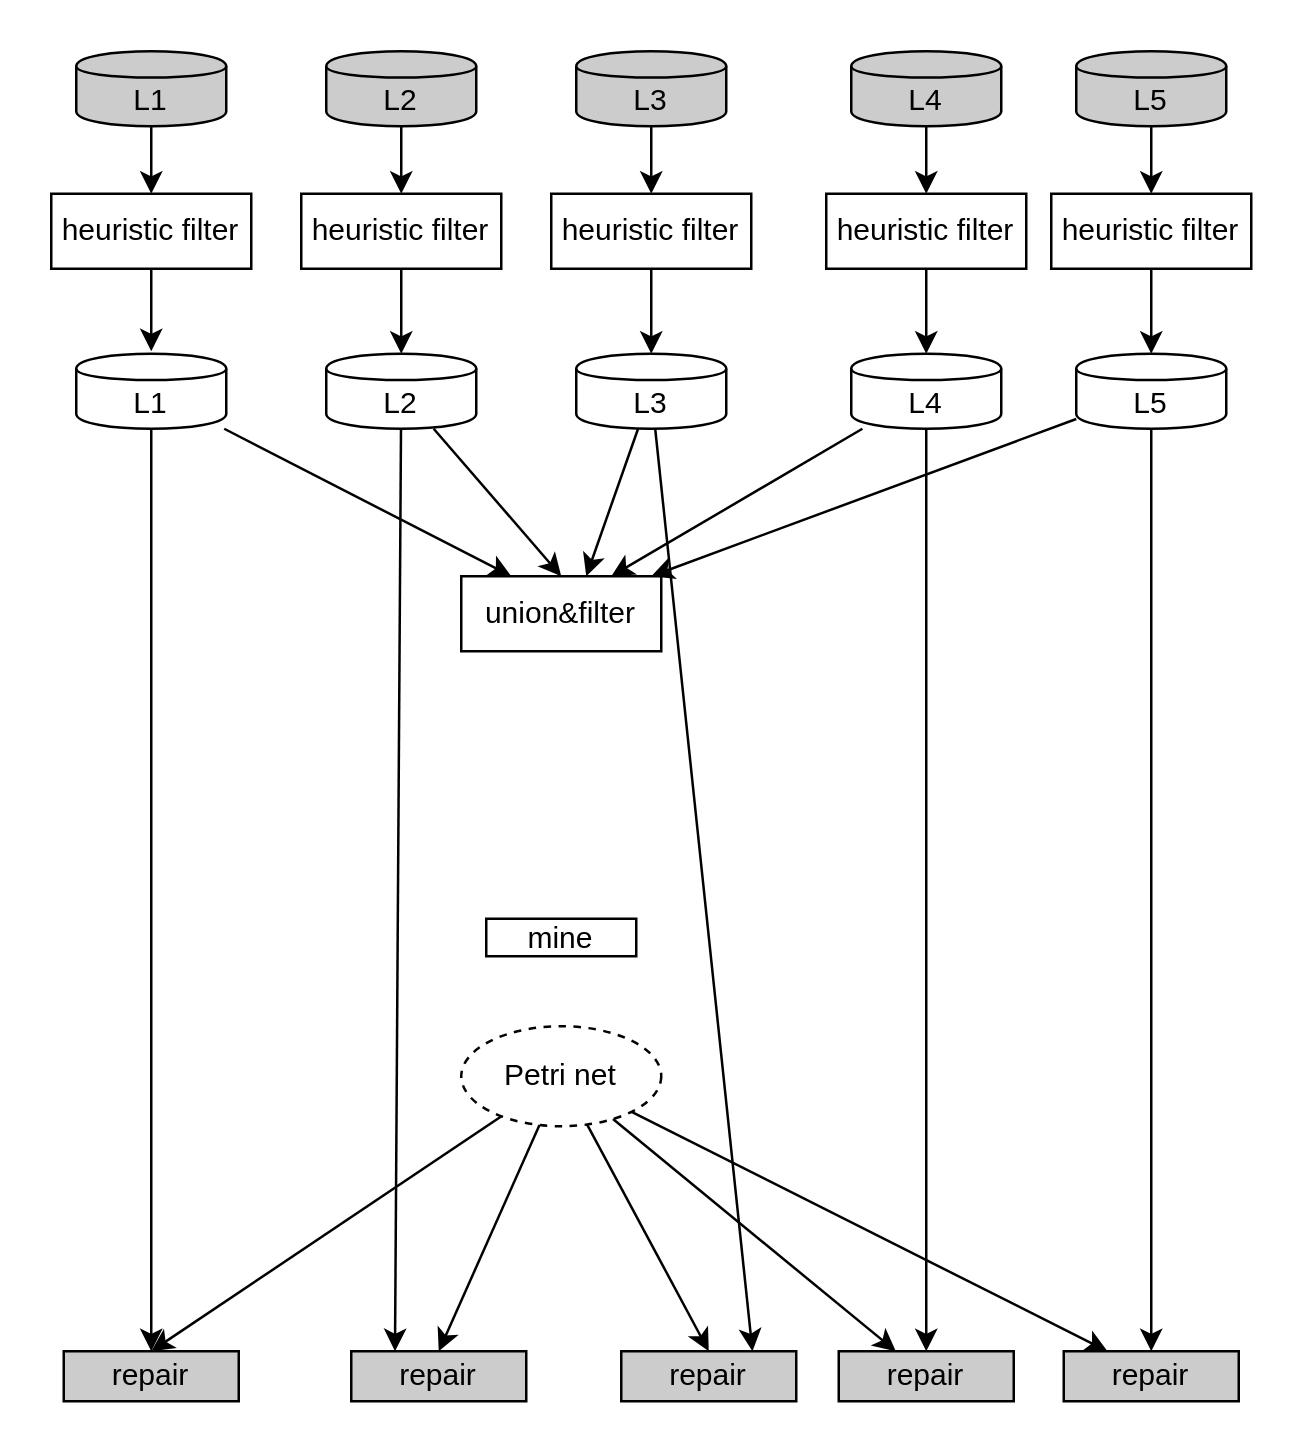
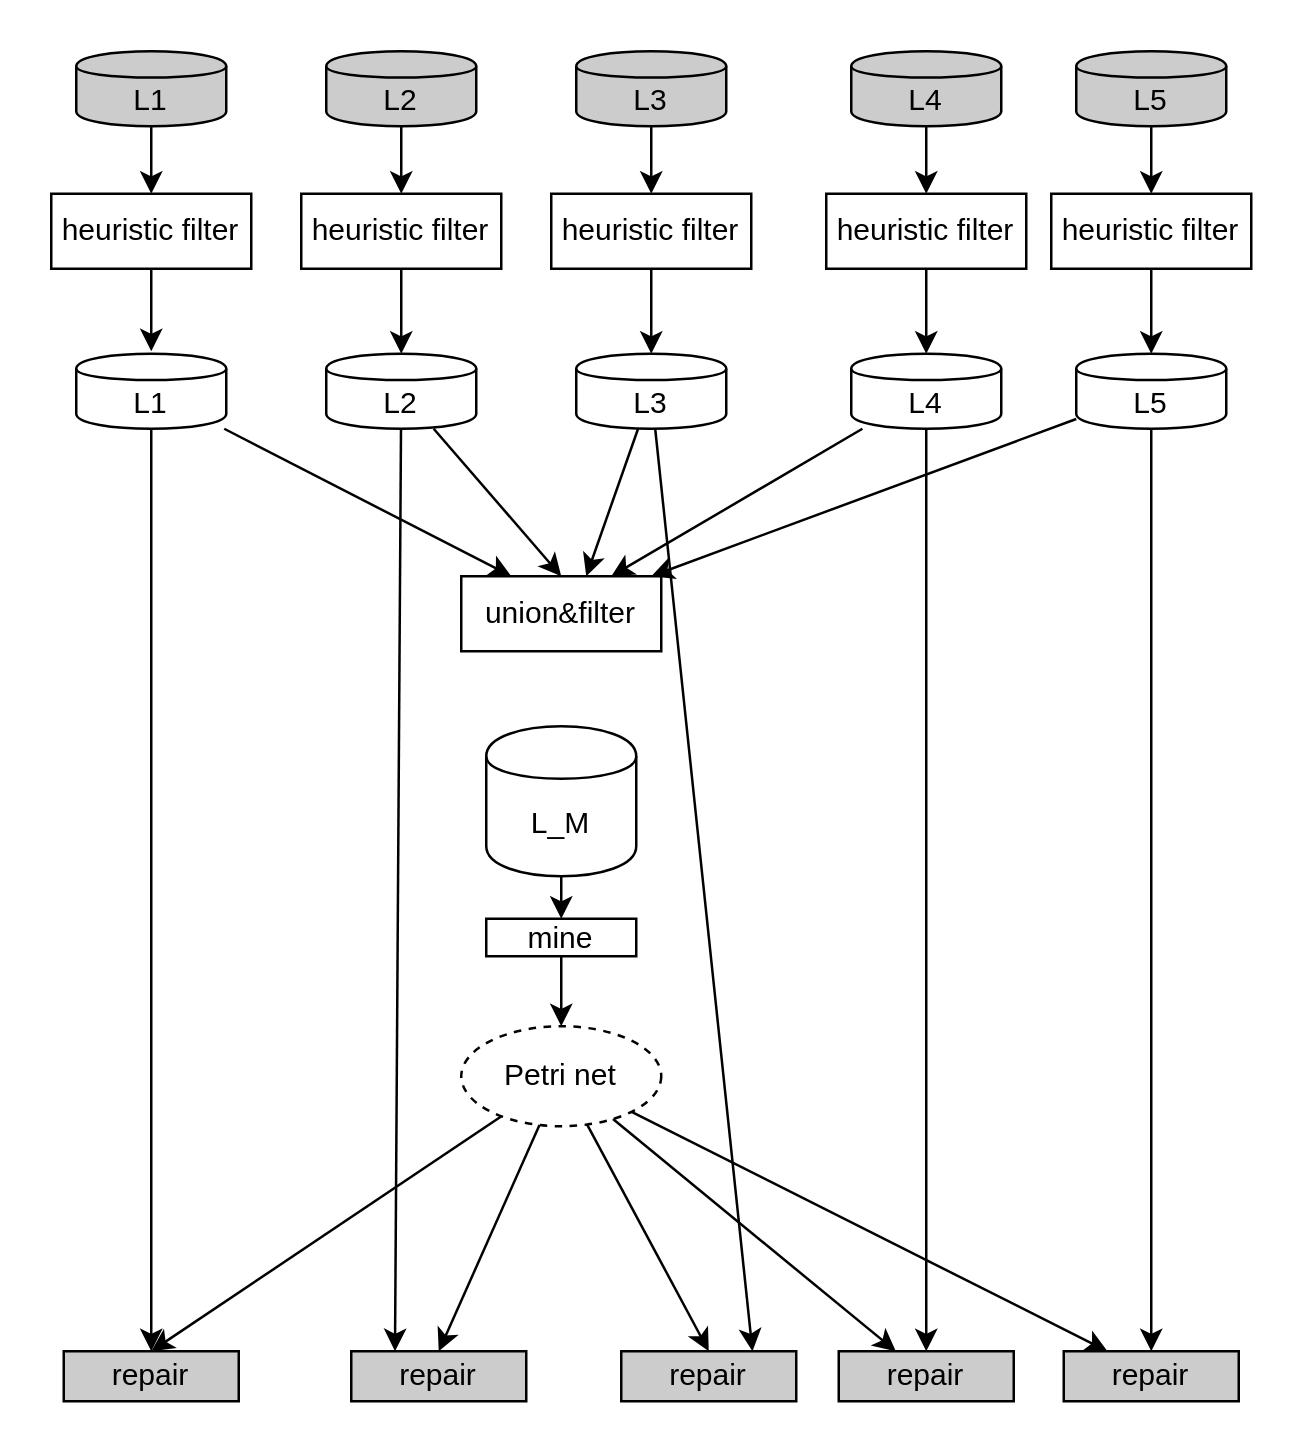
+ <mxCell id="38" value="L_M" style="shape=cylinder;whiteSpace=wrap;html=1;boundedLbl=1;backgroundOutline=1;" parent="1" vertex="1"><mxGeometry x="194" y="290" width="60" height="60" as="geometry" /></mxCell>
+ <mxCell id="52" style="edgeStyle=none;rounded=0;orthogonalLoop=1;jettySize=auto;html=1;" parent="1" source="38" target="51" edge="1"><mxGeometry relative="1" as="geometry"><mxPoint x="224" y="350" as="sourcePoint" /><mxPoint x="224" y="410" as="targetPoint" /></mxGeometry></mxCell>
+ <mxCell id="37" style="edgeStyle=none;rounded=0;orthogonalLoop=1;jettySize=auto;html=1;" parent="1" source="51" target="45" edge="1"><mxGeometry relative="1" as="geometry" /></mxCell>
